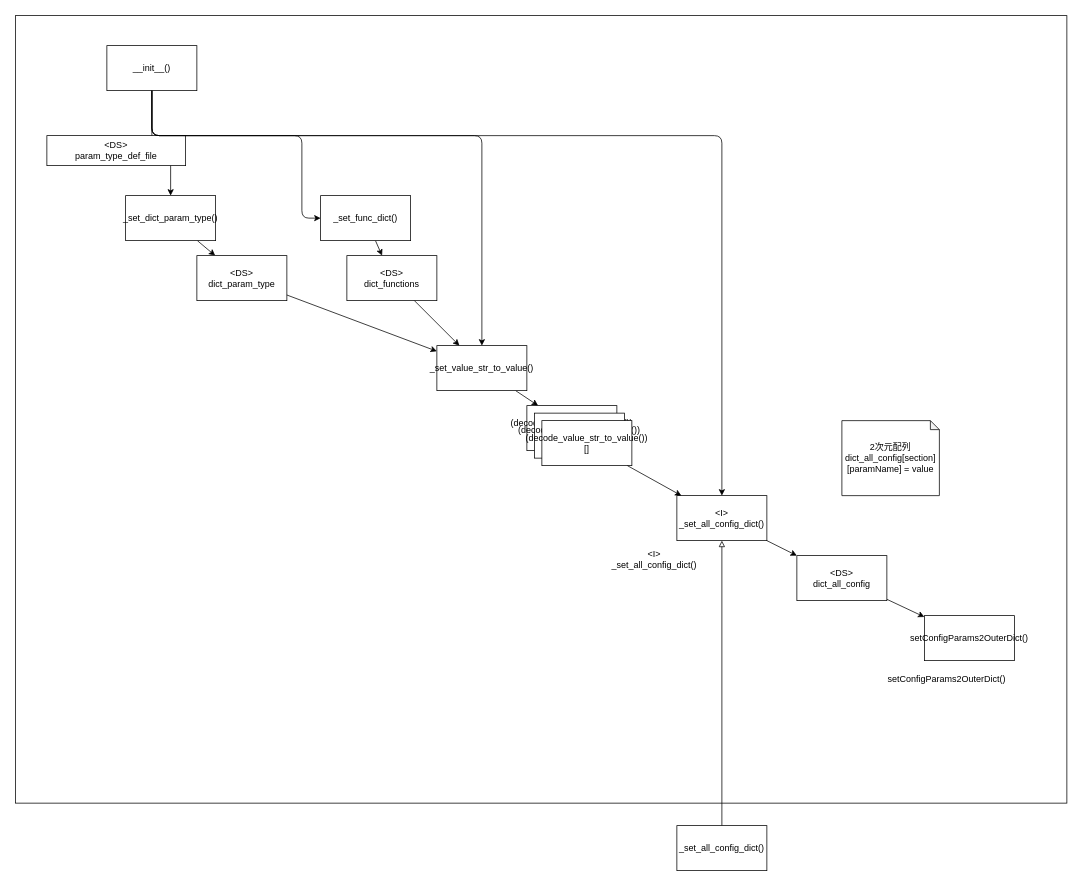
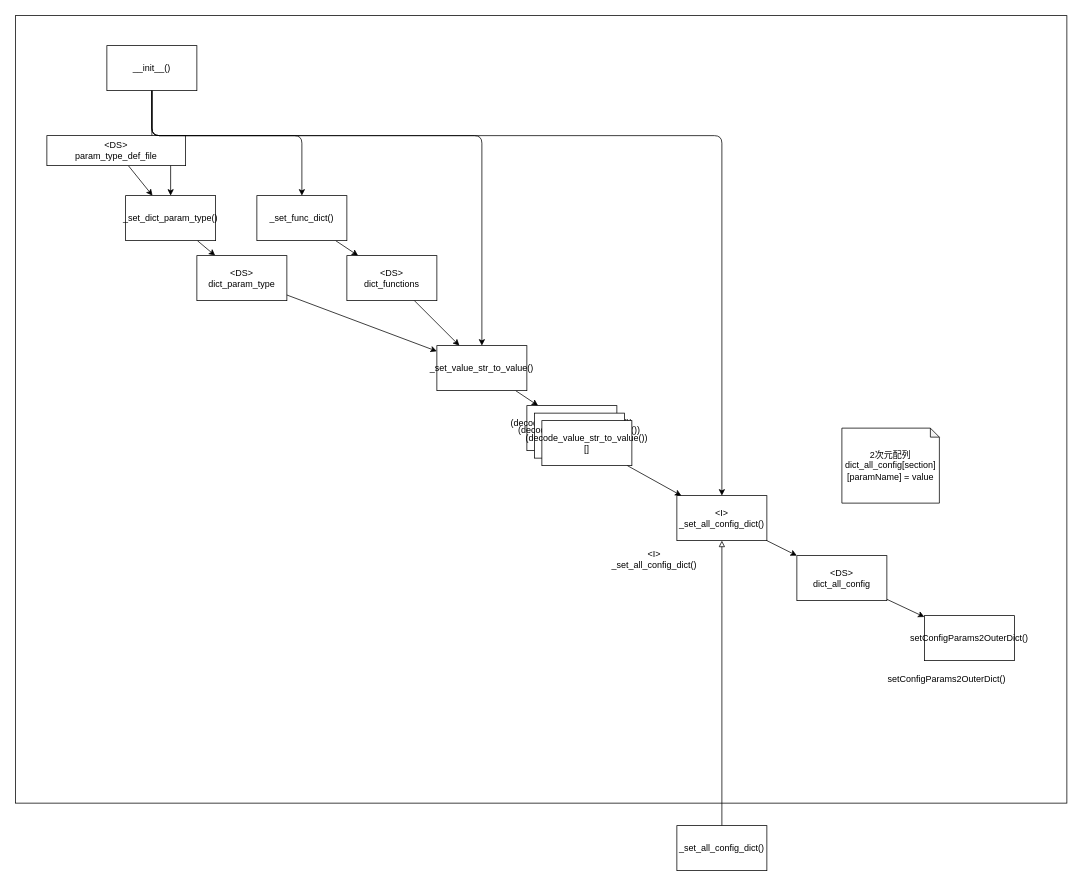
+ <mxCell id="5" style="rounded=0;orthogonalLoop=1;jettySize=auto;html=1;" edge="1" parent="1" source="6" target="8"><mxGeometry relative="1" as="geometry" /></mxCell>
- <mxCell id="11" value="_set_func_dict()" style="rounded=0;whiteSpace=wrap;html=1;" vertex="1" parent="1"><mxGeometry x="427" y="260" width="120" height="60" as="geometry" /></mxCell>
+ <mxCell id="11" value="_set_func_dict()" style="rounded=0;whiteSpace=wrap;html=1;" vertex="1" parent="1"><mxGeometry x="342" y="260" width="120" height="60" as="geometry" /></mxCell>
- <mxCell id="31" value="2次元配列dict_all_config[section][paramName] = value" style="shape=note;whiteSpace=wrap;html=1;backgroundOutline=1;darkOpacity=0.05;size=12;" vertex="1" parent="1"><mxGeometry x="1122" y="560" width="130" height="100" as="geometry" /></mxCell>
+ <mxCell id="31" value="2次元配列dict_all_config[section][paramName] = value" style="shape=note;whiteSpace=wrap;html=1;backgroundOutline=1;darkOpacity=0.05;size=12;" vertex="1" parent="1"><mxGeometry x="1122" y="570" width="130" height="100" as="geometry" /></mxCell>
